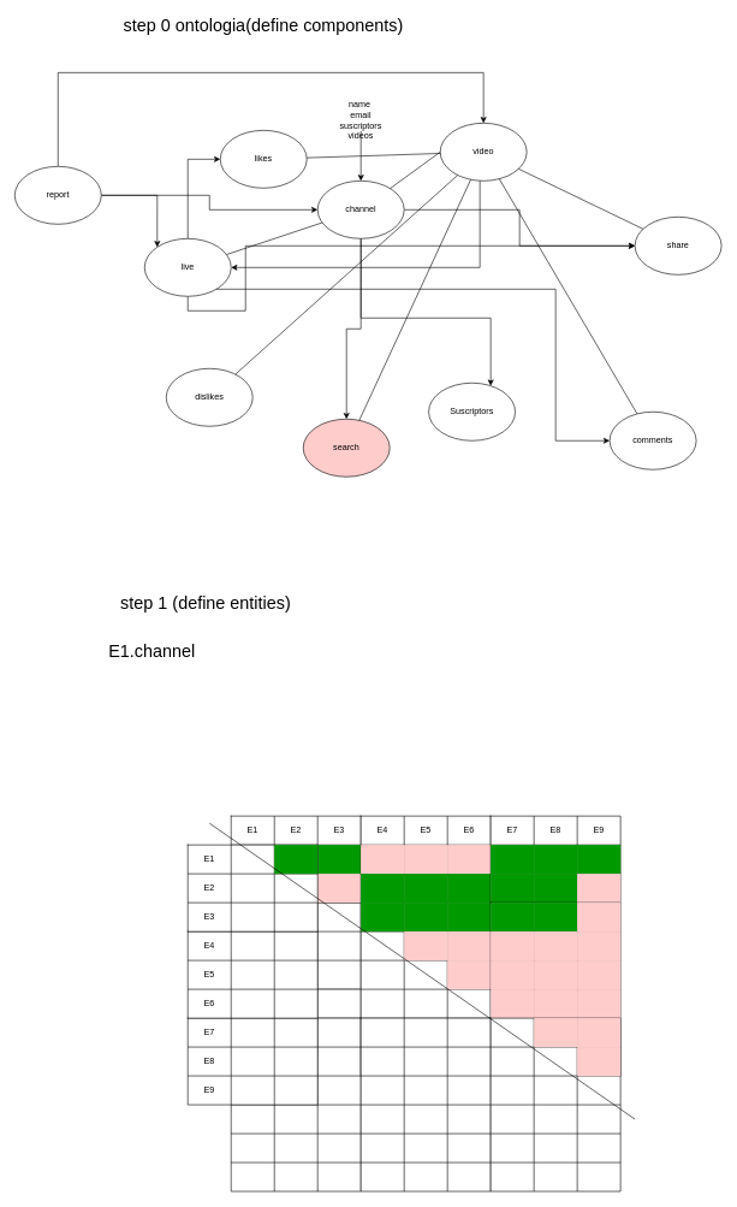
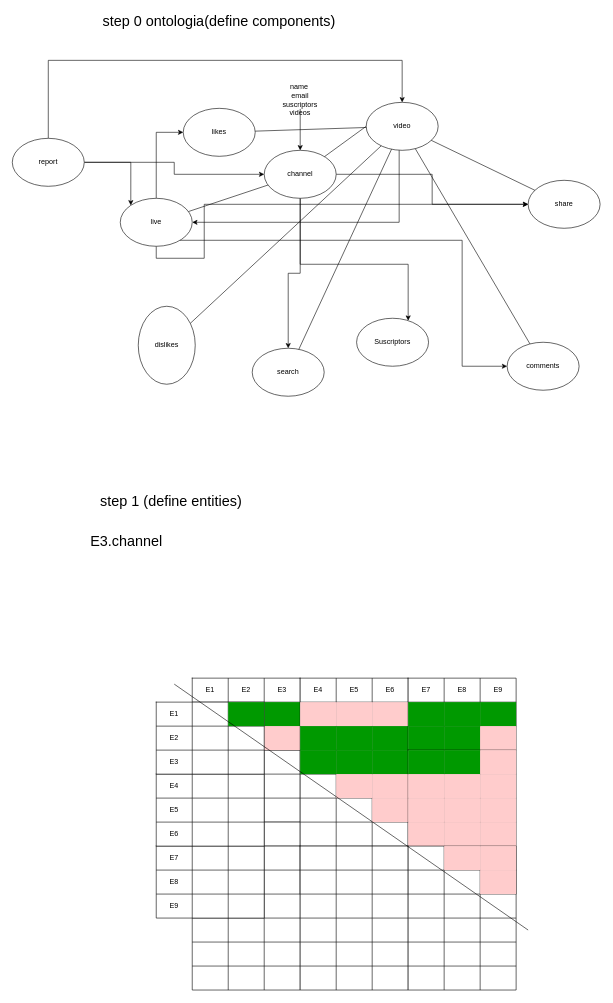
- <mxCell id="242" value="dislikes" style="ellipse;whiteSpace=wrap;html=1;strokeColor=#000000;" vertex="1" parent="1"><mxGeometry x="230" y="510" width="120" height="80" as="geometry" /></mxCell>
+ <mxCell id="242" value="dislikes" style="ellipse;whiteSpace=wrap;html=1;strokeColor=#000000;" vertex="1" parent="1"><mxGeometry x="230" y="510" width="95" height="130" as="geometry" /></mxCell>
- <mxCell id="246" value="search" style="ellipse;whiteSpace=wrap;html=1;fillColor=#ffcccc;" vertex="1" parent="1"><mxGeometry x="420" y="580" width="120" height="80" as="geometry" /></mxCell>
+ <mxCell id="246" value="search" style="ellipse;whiteSpace=wrap;html=1;" vertex="1" parent="1"><mxGeometry x="420" y="580" width="120" height="80" as="geometry" /></mxCell>
- <mxCell id="261" value="&lt;font style=&quot;font-size: 24px;&quot;&gt;E1.channel&lt;/font&gt;" style="text;html=1;align=center;verticalAlign=middle;resizable=0;points=[];autosize=1;strokeColor=none;fillColor=none;" vertex="1" parent="1"><mxGeometry x="140" y="883" width="140" height="40" as="geometry" /></mxCell>
+ <mxCell id="261" value="&lt;font style=&quot;font-size: 24px;&quot;&gt;E3.channel&lt;/font&gt;" style="text;html=1;align=center;verticalAlign=middle;resizable=0;points=[];autosize=1;strokeColor=none;fillColor=none;" vertex="1" parent="1"><mxGeometry x="140" y="883" width="140" height="40" as="geometry" /></mxCell>
